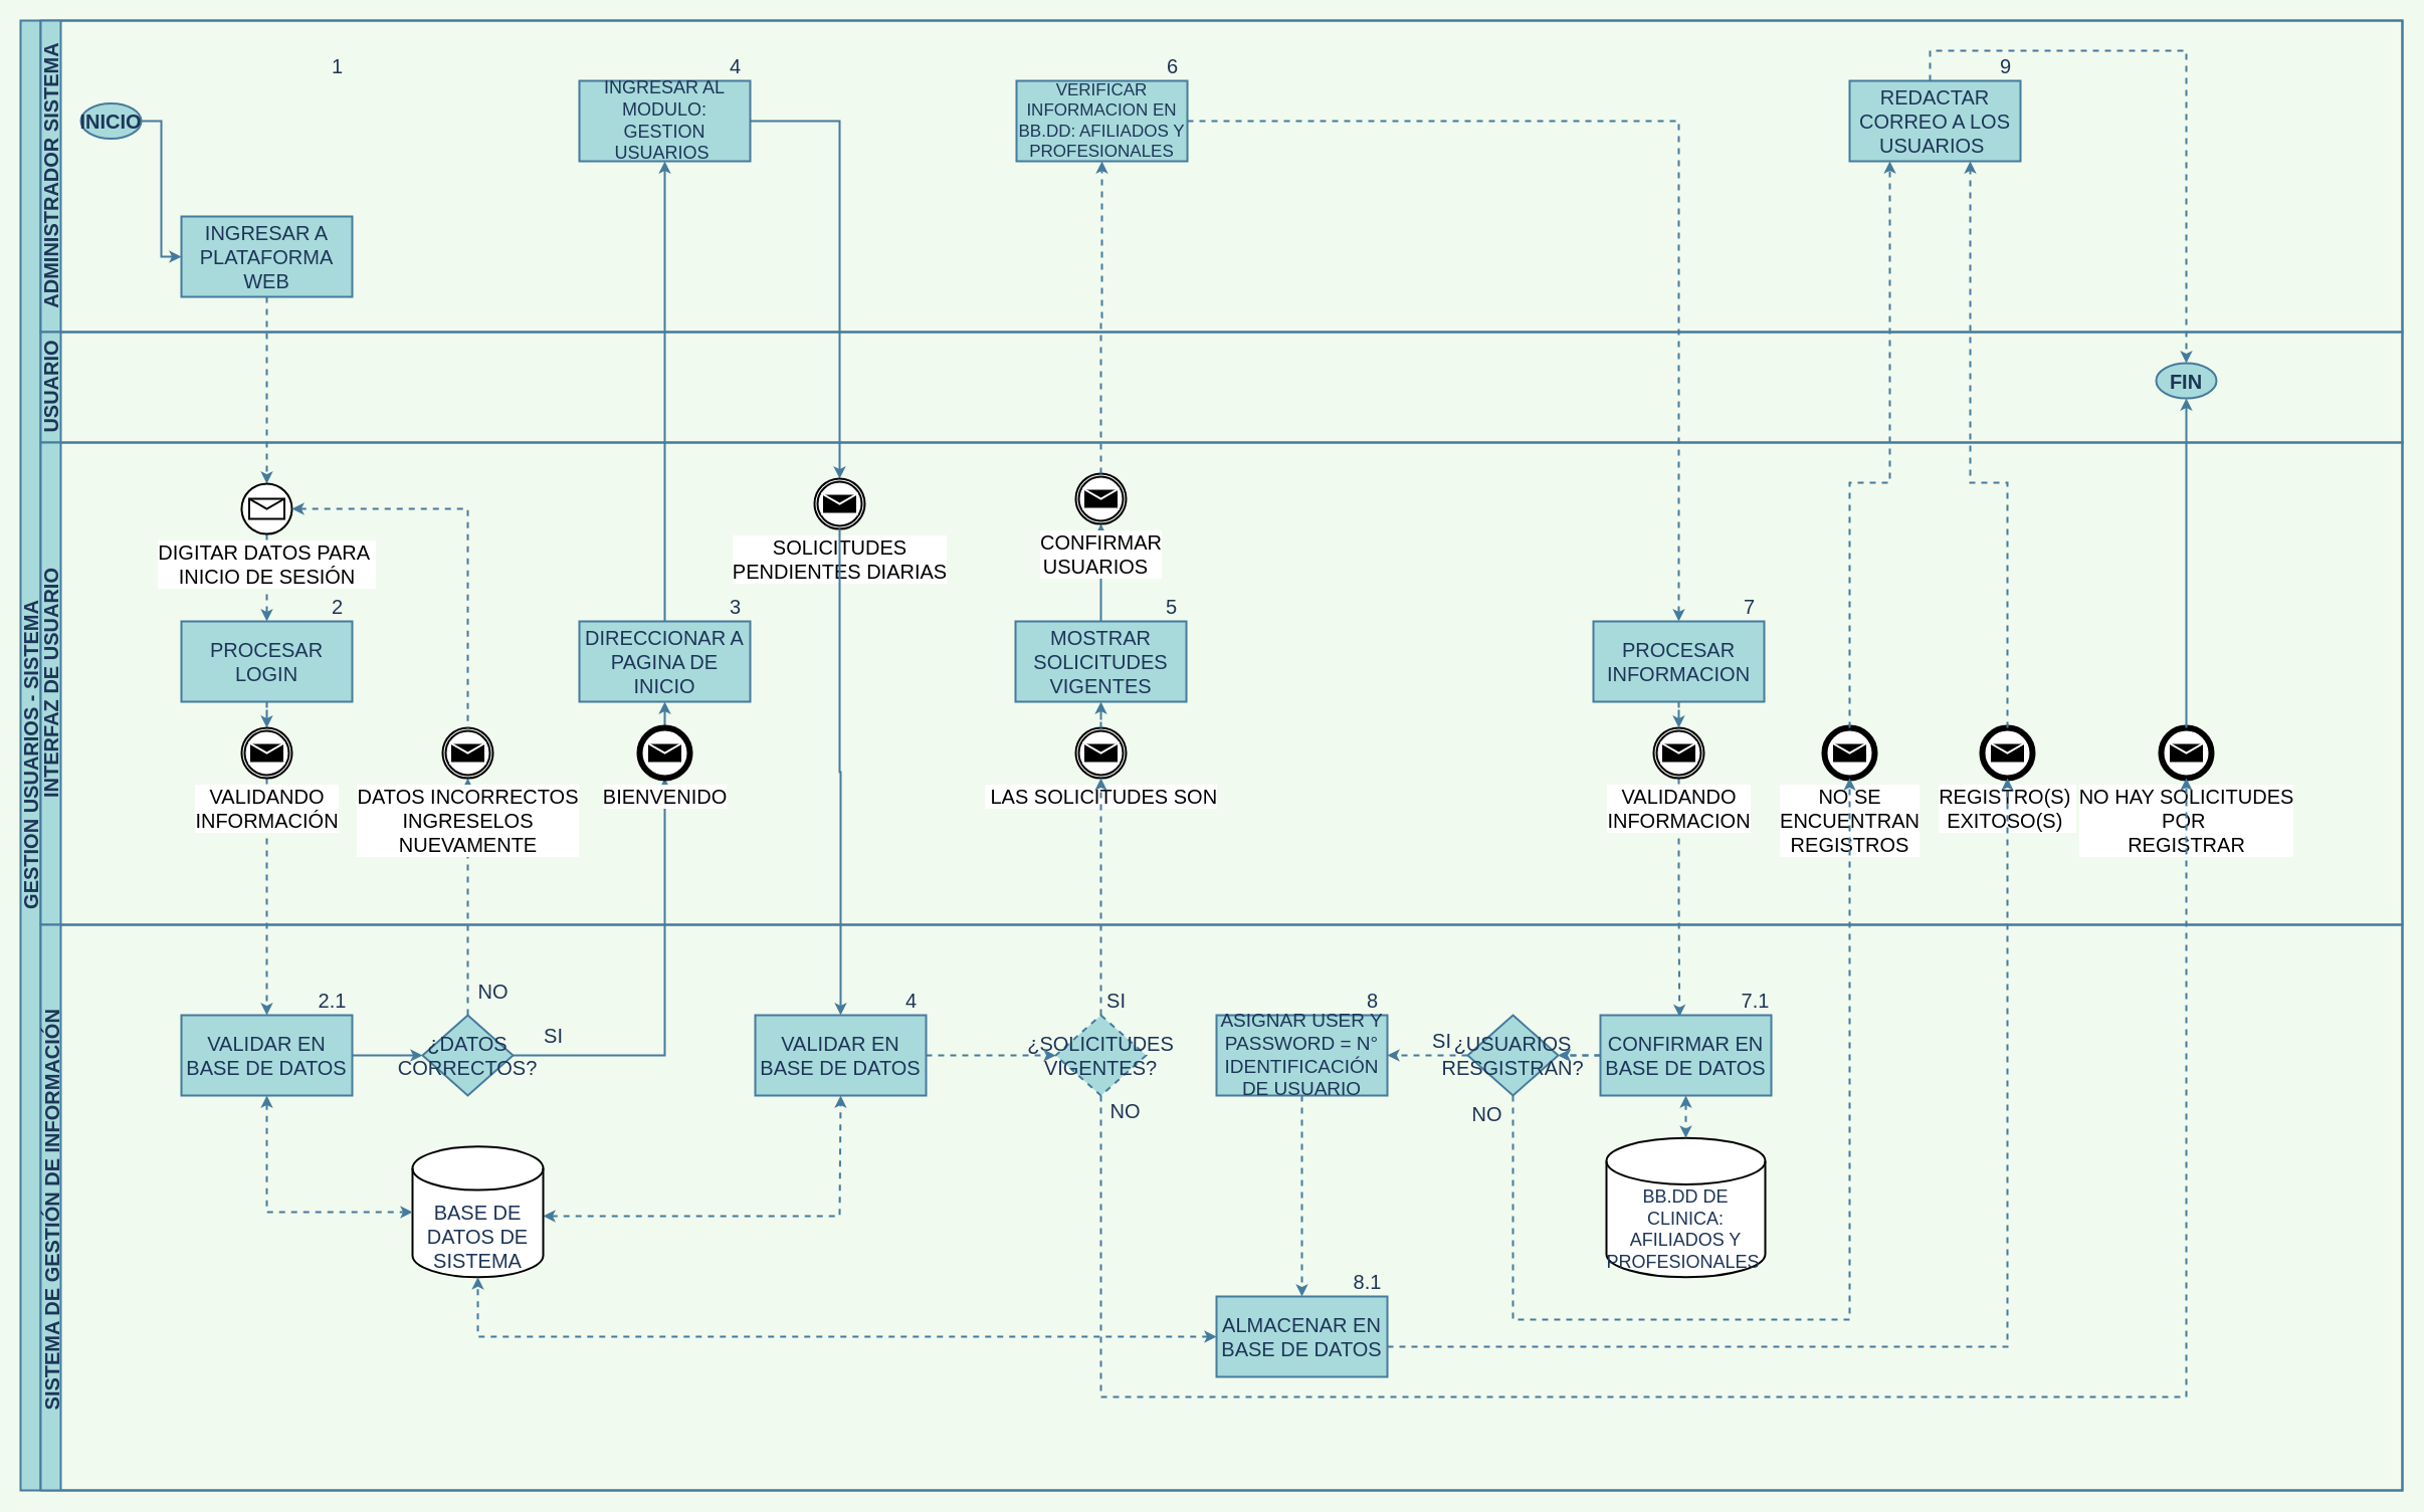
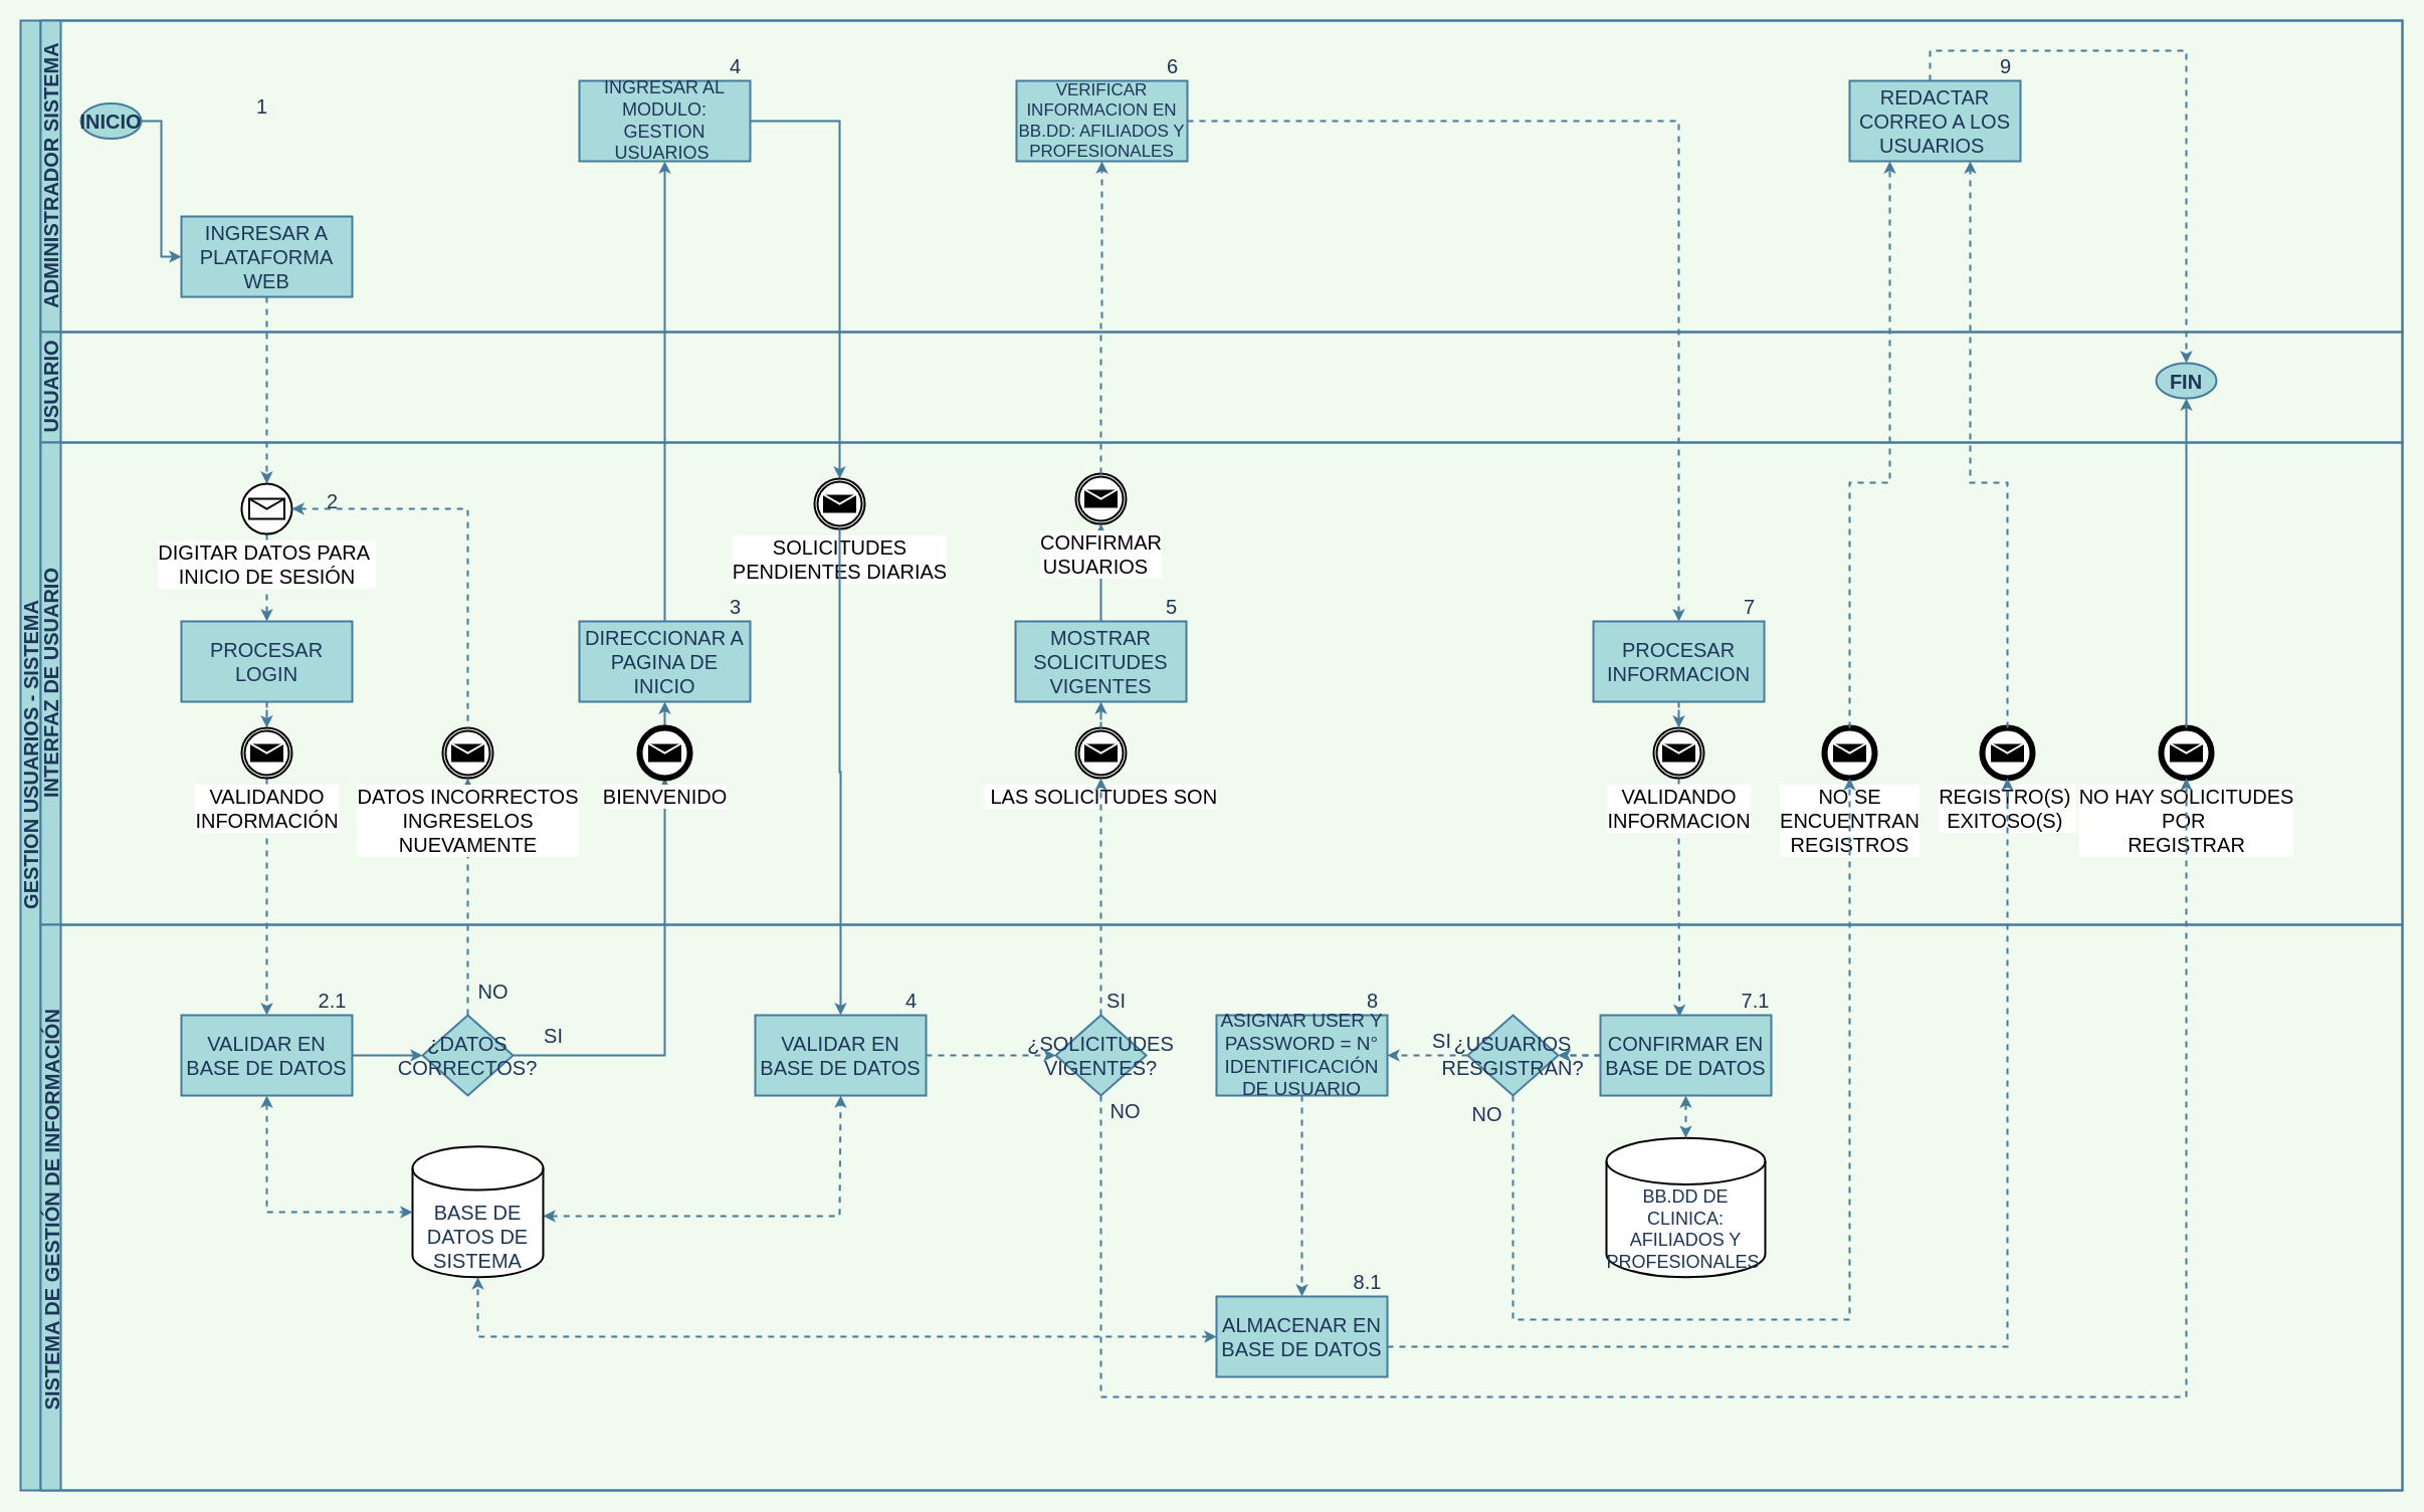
- <mxCell id="14" value="1" style="text;html=1;align=center;verticalAlign=middle;resizable=0;points=[];autosize=1;strokeColor=none;fillColor=none;fontColor=#1D3557;fontSize=20;strokeWidth=2;" vertex="1" parent="7"><mxGeometry x="280" y="30" width="30" height="30" as="geometry" /></mxCell>
+ <mxCell id="14" value="1" style="text;html=1;align=center;verticalAlign=middle;resizable=0;points=[];autosize=1;strokeColor=none;fillColor=none;fontColor=#1D3557;fontSize=20;strokeWidth=2;" vertex="1" parent="7"><mxGeometry x="205" y="70" width="30" height="30" as="geometry" /></mxCell>
- <mxCell id="32" value="2" style="text;html=1;align=center;verticalAlign=middle;resizable=0;points=[];autosize=1;strokeColor=none;fillColor=none;fontColor=#1D3557;fontSize=20;strokeWidth=2;" parent="22" vertex="1"><mxGeometry x="280" y="148" width="30" height="30" as="geometry" /></mxCell>
+ <mxCell id="32" value="2" style="text;html=1;align=center;verticalAlign=middle;resizable=0;points=[];autosize=1;strokeColor=none;fillColor=none;fontColor=#1D3557;fontSize=20;strokeWidth=2;" parent="22" vertex="1"><mxGeometry x="275" y="43" width="30" height="30" as="geometry" /></mxCell>
- <mxCell id="59" value="¿SOLICITUDES&lt;br style=&quot;font-size: 20px;&quot;&gt;VIGENTES?" style="rhombus;whiteSpace=wrap;html=1;fontSize=20;fontColor=#1D3557;strokeColor=#457B9D;fillColor=#A8DADC;align=center;verticalAlign=middle;movable=1;resizable=1;rotatable=1;deletable=1;editable=1;connectable=1;strokeWidth=2;dashed=1;" parent="49" vertex="1"><mxGeometry x="1010" y="90" width="90" height="80" as="geometry" /></mxCell>
+ <mxCell id="59" value="¿SOLICITUDES&lt;br style=&quot;font-size: 20px;&quot;&gt;VIGENTES?" style="rhombus;whiteSpace=wrap;html=1;fontSize=20;fontColor=#1D3557;strokeColor=#457B9D;fillColor=#A8DADC;align=center;verticalAlign=middle;movable=1;resizable=1;rotatable=1;deletable=1;editable=1;connectable=1;strokeWidth=2;" parent="49" vertex="1"><mxGeometry x="1010" y="90" width="90" height="80" as="geometry" /></mxCell>
